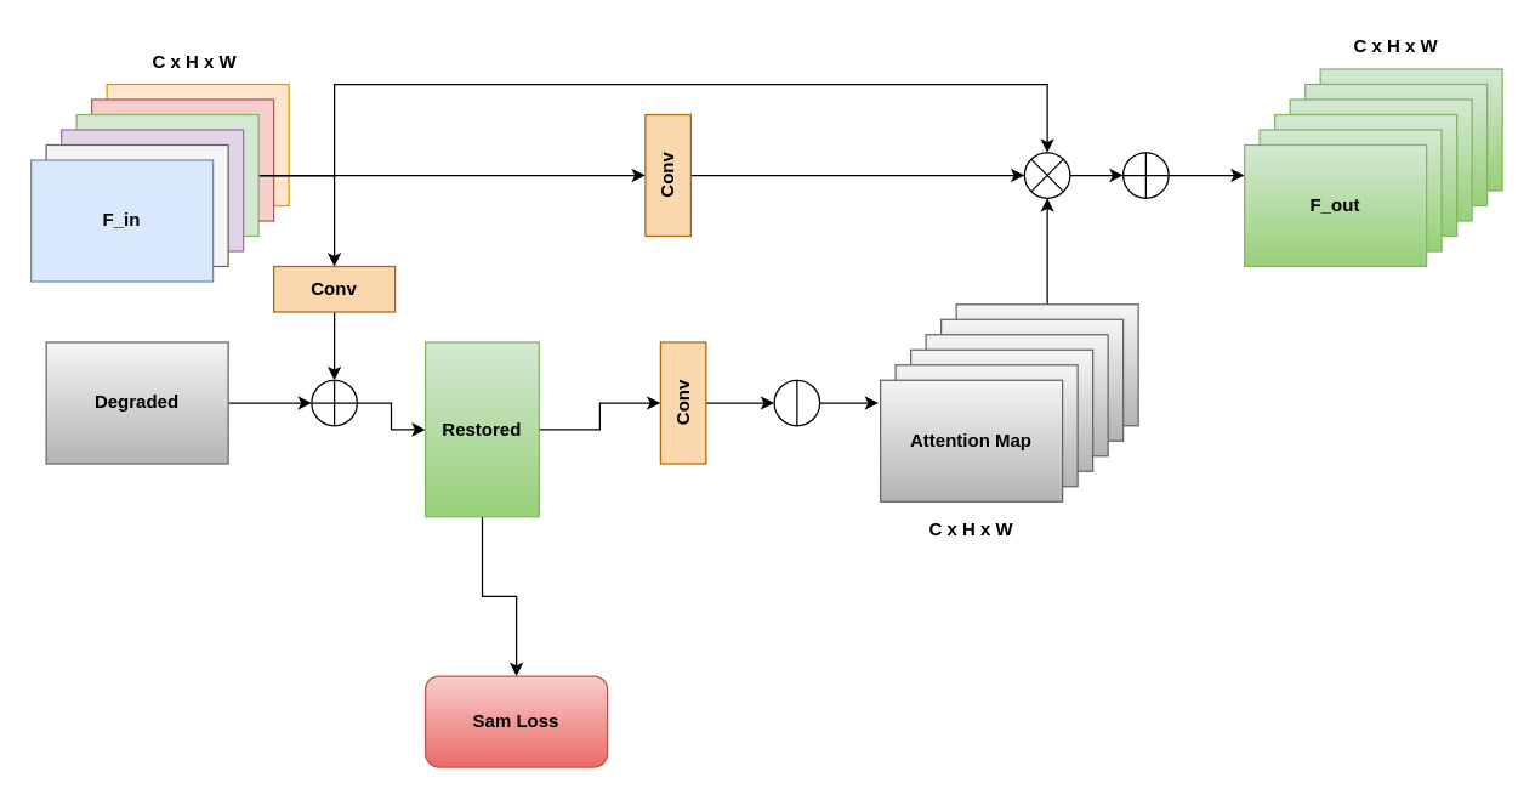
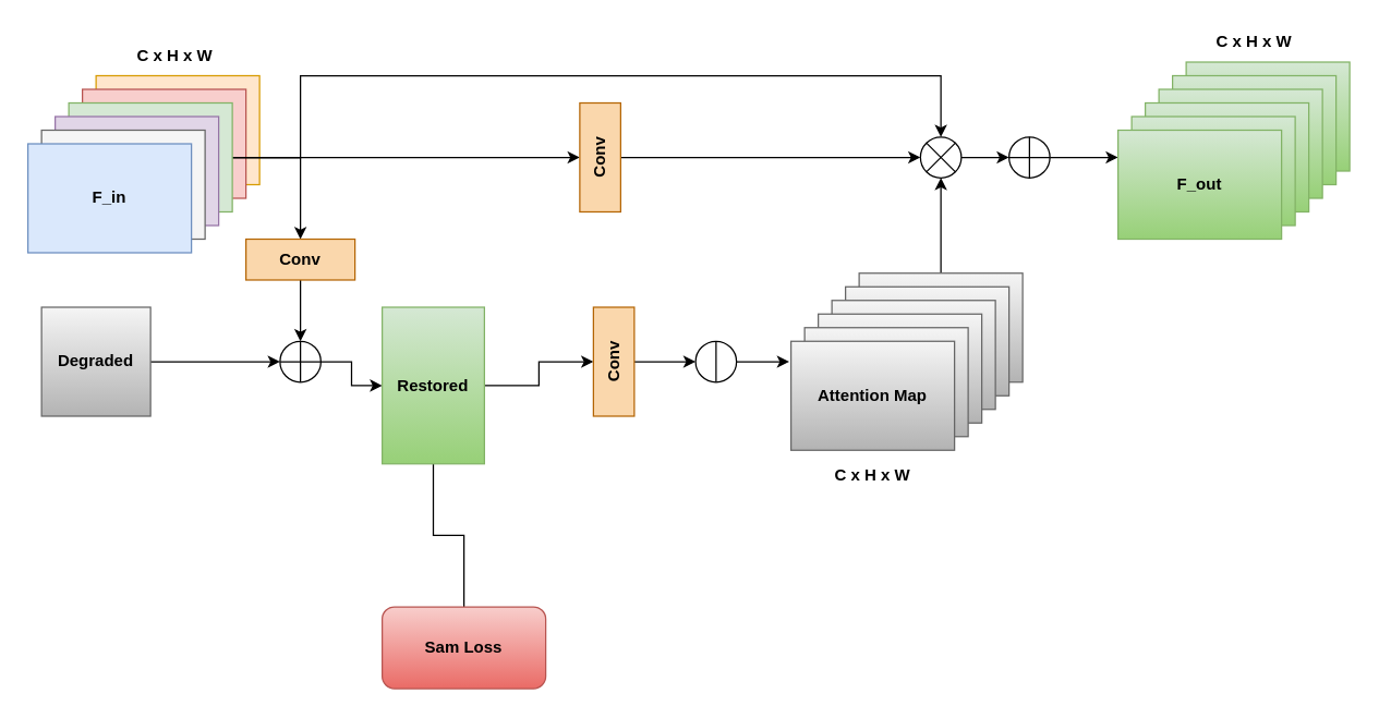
- <mxCell id="12" value="&lt;b&gt;Degraded&lt;/b&gt;" style="rounded=0;whiteSpace=wrap;html=1;fillColor=#f5f5f5;strokeColor=#666666;gradientColor=#b3b3b3;" vertex="1" parent="1"><mxGeometry x="30" y="225" width="120" height="80" as="geometry" /></mxCell>
+ <mxCell id="12" value="&lt;b&gt;Degraded&lt;/b&gt;" style="rounded=0;whiteSpace=wrap;html=1;fillColor=#f5f5f5;strokeColor=#666666;gradientColor=#b3b3b3;" vertex="1" parent="1"><mxGeometry x="30" y="225" width="80" height="80" as="geometry" /></mxCell>
- <mxCell id="15" value="" style="edgeStyle=orthogonalEdgeStyle;rounded=0;orthogonalLoop=1;jettySize=auto;html=1;" edge="1" parent="1" source="17" target="22"><mxGeometry relative="1" as="geometry" /></mxCell>
+ <mxCell id="15" value="" style="edgeStyle=orthogonalEdgeStyle;rounded=0;orthogonalLoop=1;jettySize=auto;html=1;endArrow=none;" edge="1" parent="1" source="17" target="22"><mxGeometry relative="1" as="geometry" /></mxCell>
